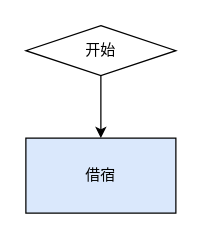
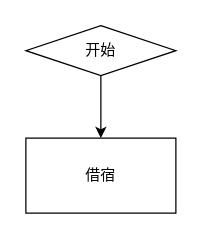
- <mxCell id="4" value="借宿" style="rounded=0;whiteSpace=wrap;html=1;fillColor=#dae8fc;" vertex="1" parent="1"><mxGeometry x="20" y="110" width="120" height="60" as="geometry" /></mxCell>
+ <mxCell id="4" value="借宿" style="rounded=0;whiteSpace=wrap;html=1;" vertex="1" parent="1"><mxGeometry x="20" y="110" width="120" height="60" as="geometry" /></mxCell>
